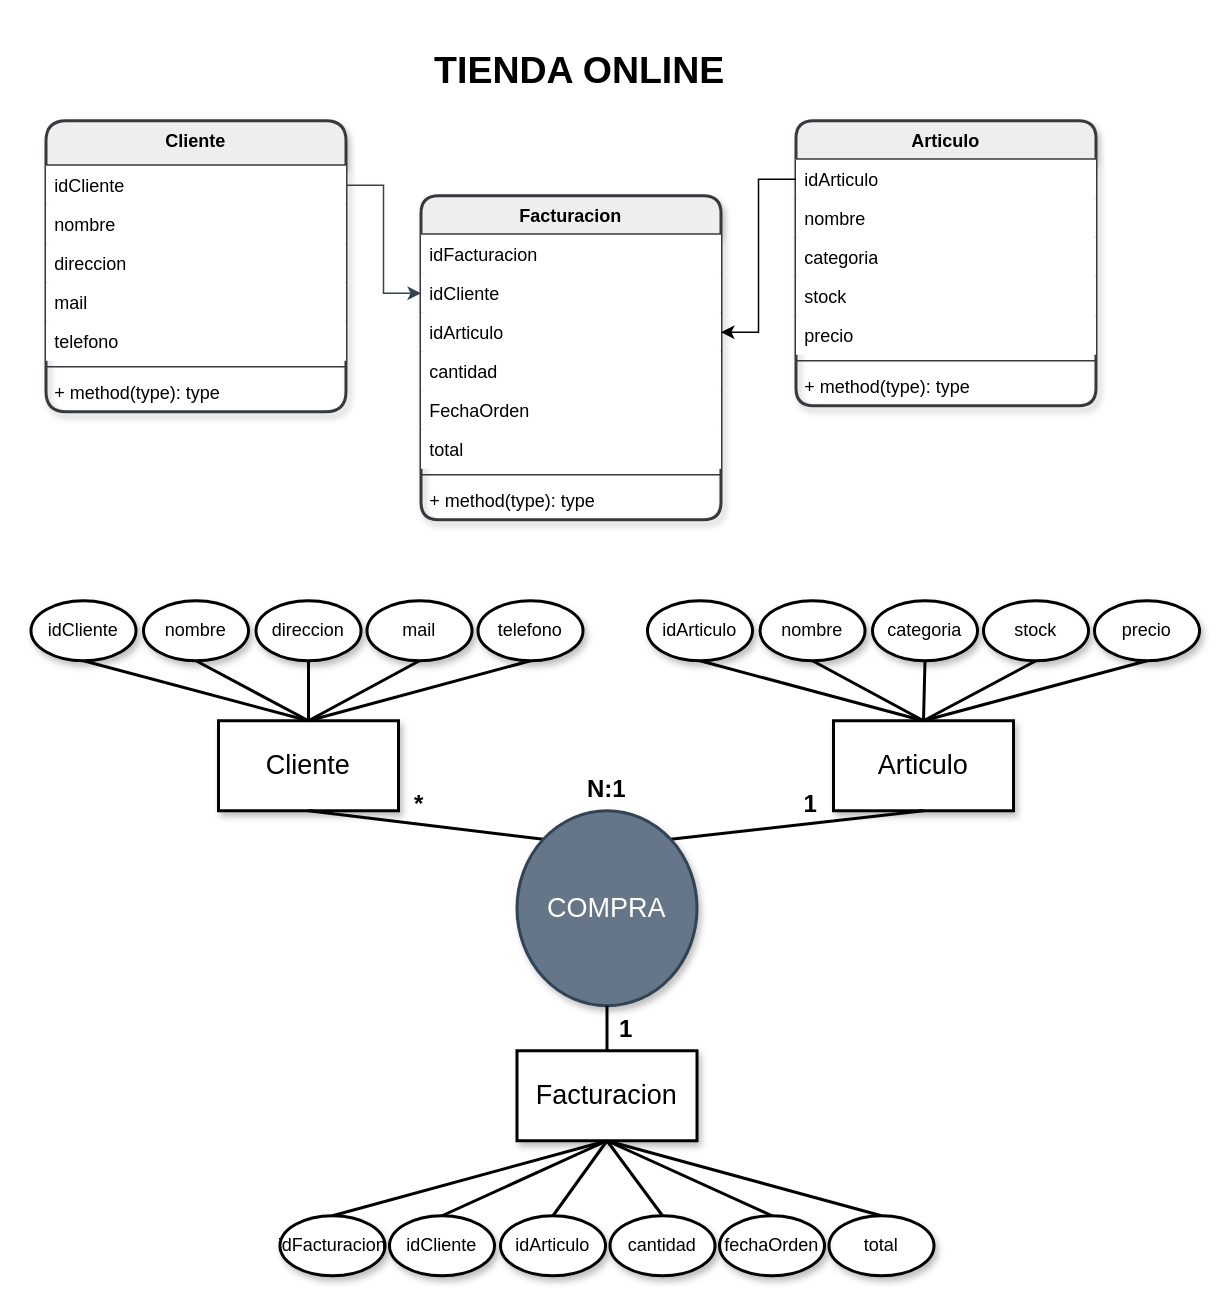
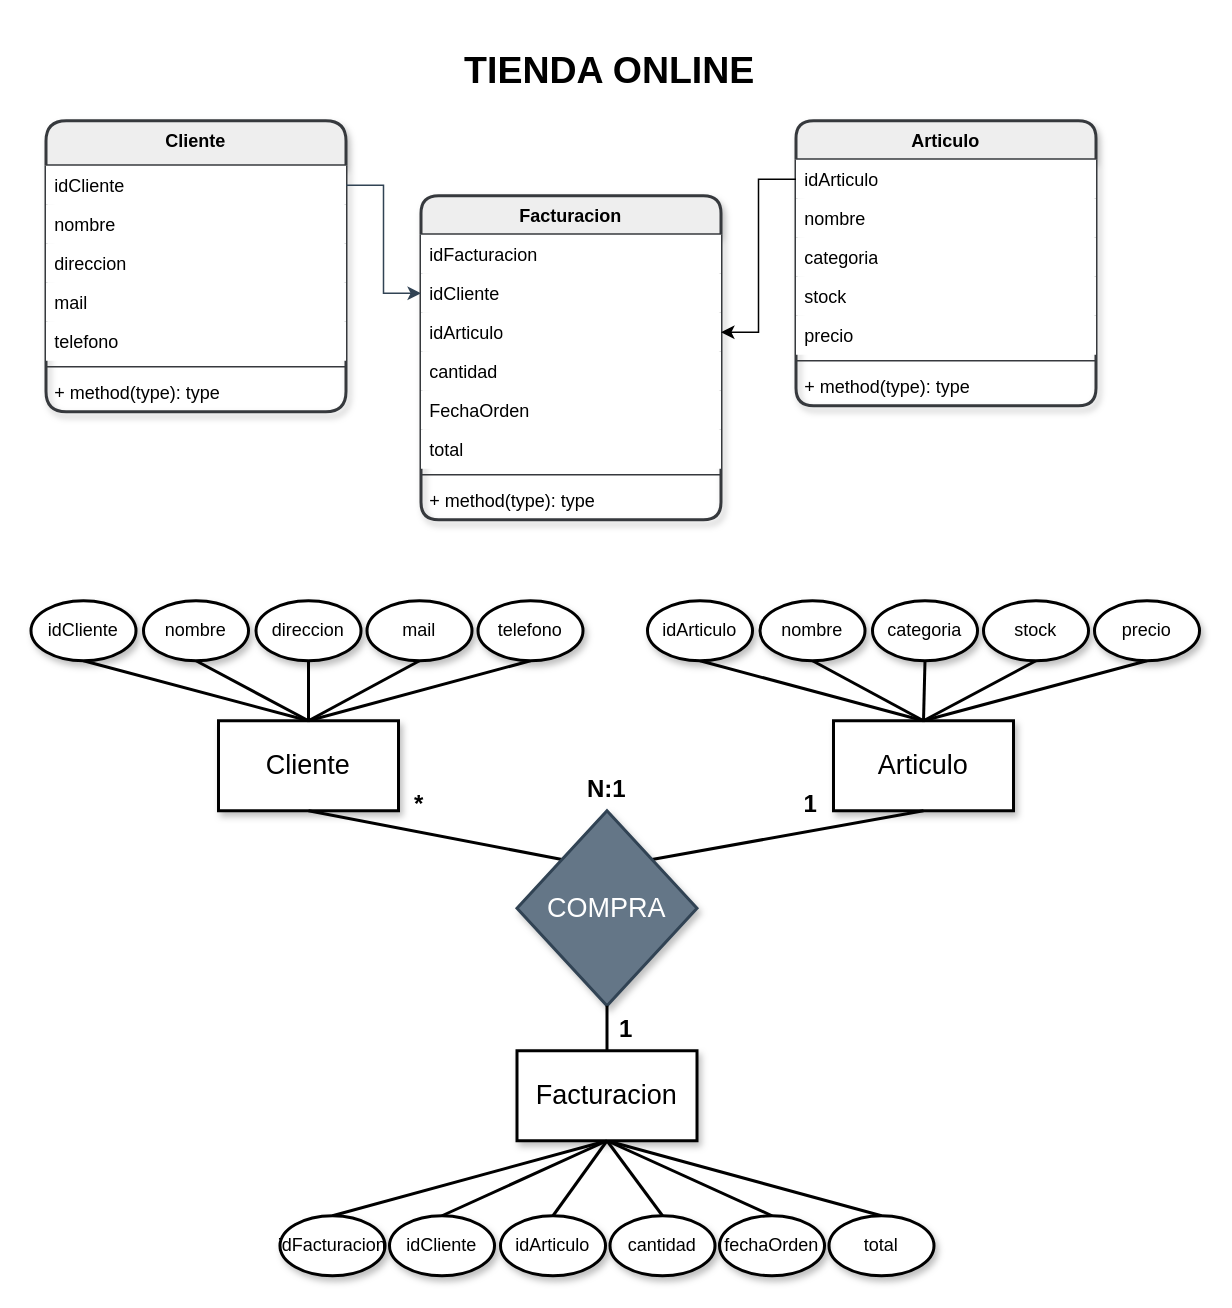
- <mxCell id="29" value="TIENDA ONLINE" style="text;html=1;align=center;verticalAlign=middle;whiteSpace=wrap;rounded=0;fontSize=25;fontStyle=1" parent="1" vertex="1"><mxGeometry x="252" y="20" width="268" height="50" as="geometry" /></mxCell>
+ <mxCell id="29" value="TIENDA ONLINE" style="text;html=1;align=center;verticalAlign=middle;whiteSpace=wrap;rounded=0;fontSize=25;fontStyle=1" parent="1" vertex="1"><mxGeometry x="272" y="20" width="268" height="50" as="geometry" /></mxCell>
- <mxCell id="62" value="COMPRA" style="ellipse;whiteSpace=wrap;html=1;fillColor=#647687;fontColor=#ffffff;strokeColor=#314354;shadow=1;strokeWidth=2;fontSize=18;fontStyle=0;" vertex="1" parent="1"><mxGeometry x="344" y="540" width="120" height="130" as="geometry" /></mxCell>
+ <mxCell id="62" value="COMPRA" style="rhombus;whiteSpace=wrap;html=1;fillColor=#647687;fontColor=#ffffff;strokeColor=#314354;shadow=1;strokeWidth=2;fontSize=18;fontStyle=0" vertex="1" parent="1"><mxGeometry x="344" y="540" width="120" height="130" as="geometry" /></mxCell>
